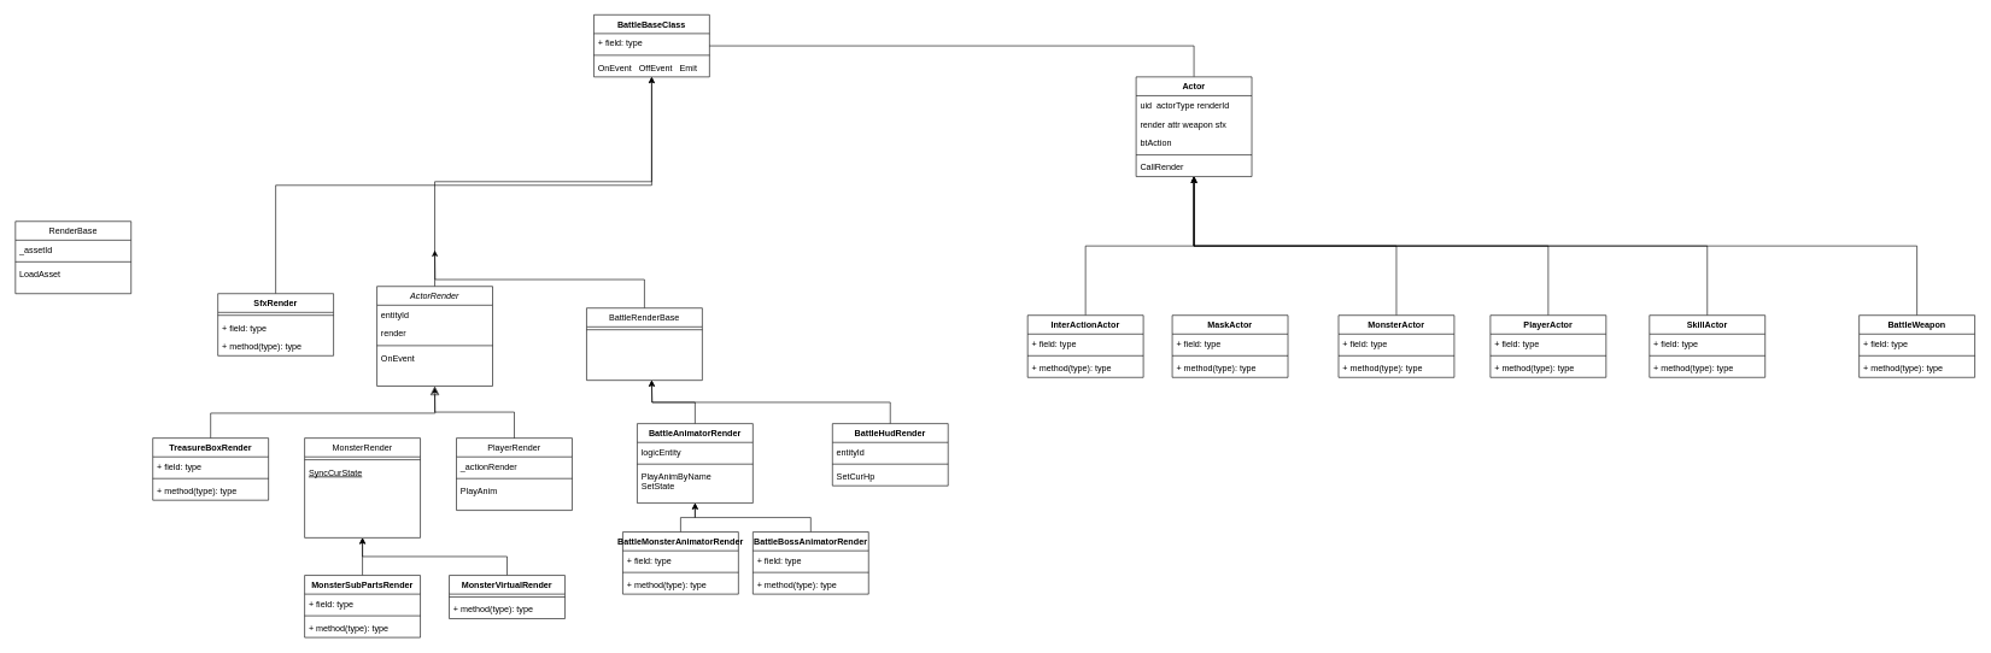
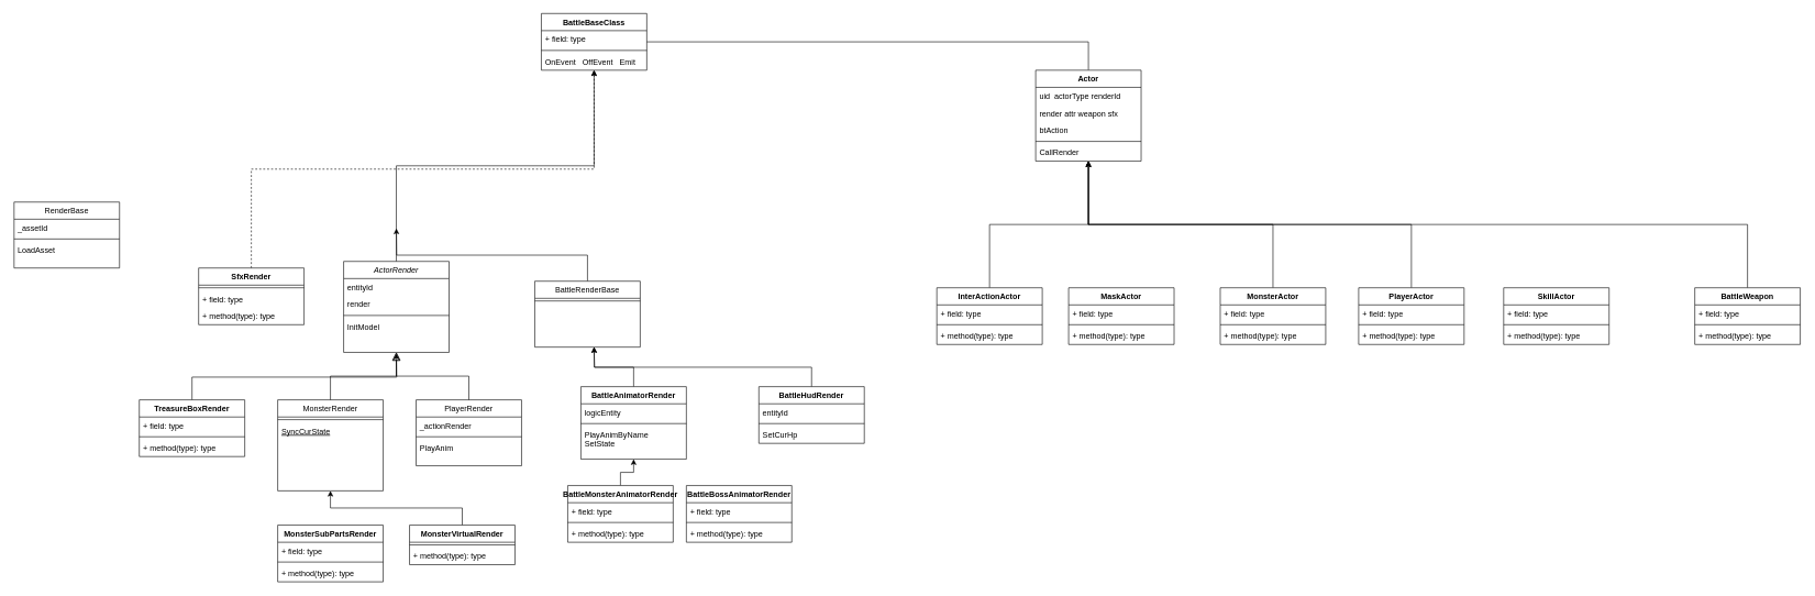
- <mxCell id="33" style="edgeStyle=orthogonalEdgeStyle;rounded=0;orthogonalLoop=1;jettySize=auto;html=1;exitX=0.5;exitY=0;exitDx=0;exitDy=0;" edge="1" parent="1" source="34" target="29"><mxGeometry relative="1" as="geometry" /></mxCell>
+ <mxCell id="33" style="edgeStyle=orthogonalEdgeStyle;rounded=0;orthogonalLoop=1;jettySize=auto;html=1;exitX=0.5;exitY=0;exitDx=0;exitDy=0;dashed=1;" edge="1" parent="1" source="34" target="29"><mxGeometry relative="1" as="geometry" /></mxCell>
- <mxCell id="93" style="edgeStyle=orthogonalEdgeStyle;rounded=0;orthogonalLoop=1;jettySize=auto;html=1;exitX=0.5;exitY=0;exitDx=0;exitDy=0;" edge="1" parent="1" source="94" target="68"><mxGeometry relative="1" as="geometry" /></mxCell>
- <mxCell id="7" value="OnEvent" style="text;align=left;verticalAlign=top;spacingLeft=4;spacingRight=4;overflow=hidden;rotatable=0;points=[[0,0.5],[1,0.5]];portConstraint=eastwest;" parent="3" vertex="1"><mxGeometry y="86" width="160" height="26" as="geometry" /></mxCell>
+ <mxCell id="7" value="InitModel" style="text;align=left;verticalAlign=top;spacingLeft=4;spacingRight=4;overflow=hidden;rotatable=0;points=[[0,0.5],[1,0.5]];portConstraint=eastwest;" parent="3" vertex="1"><mxGeometry y="86" width="160" height="26" as="geometry" /></mxCell>
+ <mxCell id="11" value="" style="endArrow=block;endSize=10;endFill=0;shadow=0;strokeWidth=1;rounded=0;edgeStyle=elbowEdgeStyle;elbow=vertical;" parent="1" source="8" target="3" edge="1"><mxGeometry width="160" relative="1" as="geometry"><mxPoint x="500" y="449" as="sourcePoint" /><mxPoint x="500" y="449" as="targetPoint" /></mxGeometry></mxCell>
- <mxCell id="57" style="edgeStyle=orthogonalEdgeStyle;rounded=0;orthogonalLoop=1;jettySize=auto;html=1;exitX=0.5;exitY=0;exitDx=0;exitDy=0;" edge="1" parent="1" source="58" target="39"><mxGeometry relative="1" as="geometry" /></mxCell>
- <mxCell id="20" style="edgeStyle=orthogonalEdgeStyle;rounded=0;orthogonalLoop=1;jettySize=auto;html=1;exitX=0.5;exitY=0;exitDx=0;exitDy=0;entryX=0.5;entryY=1;entryDx=0;entryDy=0;" edge="1" parent="1" source="21" target="8"><mxGeometry relative="1" as="geometry" /></mxCell>
